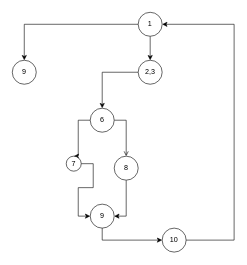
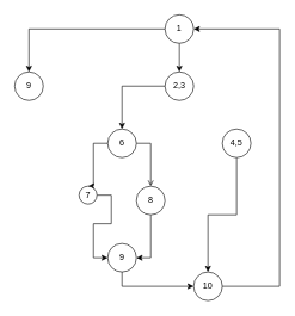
+ <mxCell id="12" value="4,5" style="ellipse;whiteSpace=wrap;html=1;aspect=fixed;" vertex="1" parent="1"><mxGeometry x="310" y="180" width="40" height="40" as="geometry" /></mxCell>
+ <mxCell id="11" style="edgeStyle=orthogonalEdgeStyle;rounded=0;orthogonalLoop=1;jettySize=auto;html=1;entryX=0.5;entryY=0;entryDx=0;entryDy=0;" edge="1" parent="1" source="12" target="20"><mxGeometry relative="1" as="geometry" /></mxCell>
